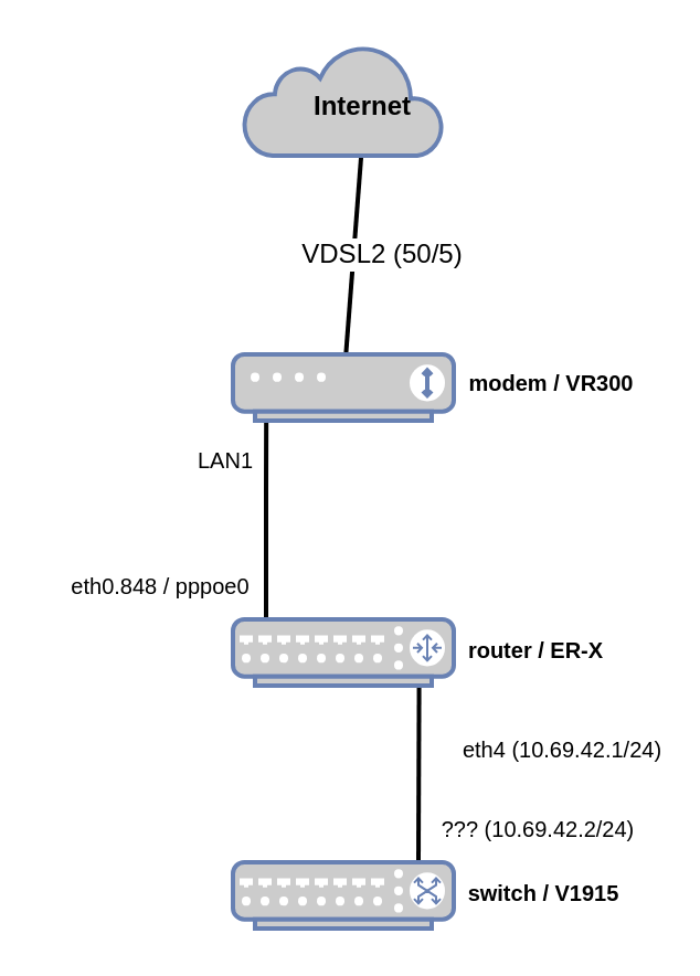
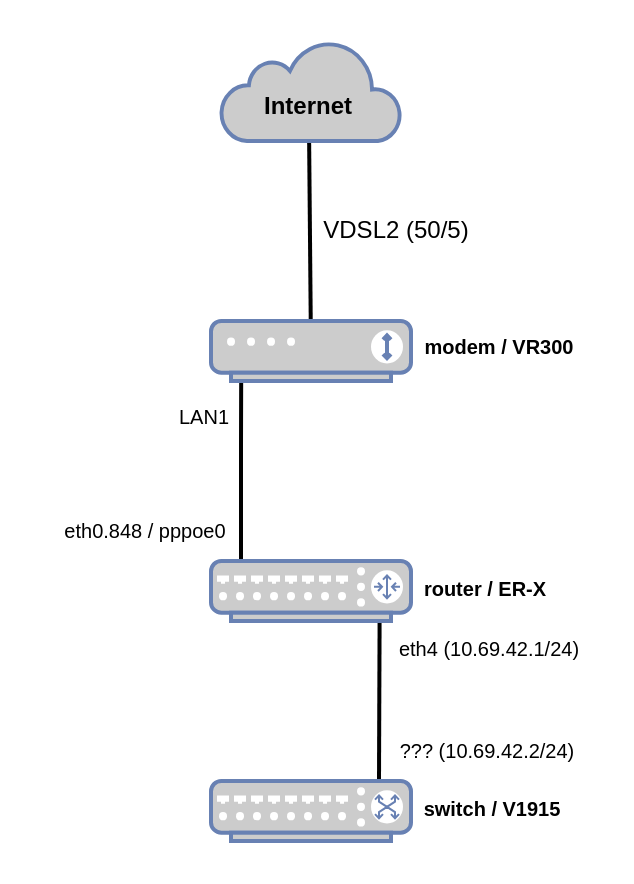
- <mxCell id="7" value="Internet" style="text;html=1;align=center;verticalAlign=middle;whiteSpace=wrap;rounded=0;fontStyle=1;" parent="1" vertex="1"><mxGeometry x="144" y="38" width="40" height="20" as="geometry" /></mxCell>
+ <mxCell id="7" value="Internet" style="text;html=1;align=center;verticalAlign=middle;whiteSpace=wrap;rounded=0;fontStyle=1;" parent="1" vertex="1"><mxGeometry x="134" y="43" width="40" height="20" as="geometry" /></mxCell>
- <mxCell id="8" value="VDSL2 (50/5)" style="text;html=1;strokeColor=none;fillColor=none;align=center;verticalAlign=middle;whiteSpace=wrap;rounded=0;fontColor=#000000;fontStyle=0;labelBackgroundColor=#ffffff;" vertex="1" parent="1"><mxGeometry x="135" y="105" width="76" height="20" as="geometry" /></mxCell>
+ <mxCell id="8" value="VDSL2 (50/5)" style="text;html=1;strokeColor=none;fillColor=none;align=center;verticalAlign=middle;whiteSpace=wrap;rounded=0;fontColor=#000000;fontStyle=0;labelBackgroundColor=#ffffff;" vertex="1" parent="1"><mxGeometry x="160" y="105" width="76" height="20" as="geometry" /></mxCell>
- <mxCell id="14" value="eth4 (10.69.42.1/24)" style="text;html=1;strokeColor=none;fillColor=none;align=center;verticalAlign=middle;whiteSpace=wrap;rounded=0;labelBackgroundColor=#ffffff;fontSize=10;fontColor=#000000;" vertex="1" parent="1"><mxGeometry x="204" y="329" width="101" height="20" as="geometry" /></mxCell>
+ <mxCell id="14" value="eth4 (10.69.42.1/24)" style="text;html=1;strokeColor=none;fillColor=none;align=center;verticalAlign=middle;whiteSpace=wrap;rounded=0;labelBackgroundColor=#ffffff;fontSize=10;fontColor=#000000;" vertex="1" parent="1"><mxGeometry x="194" y="314" width="101" height="20" as="geometry" /></mxCell>
